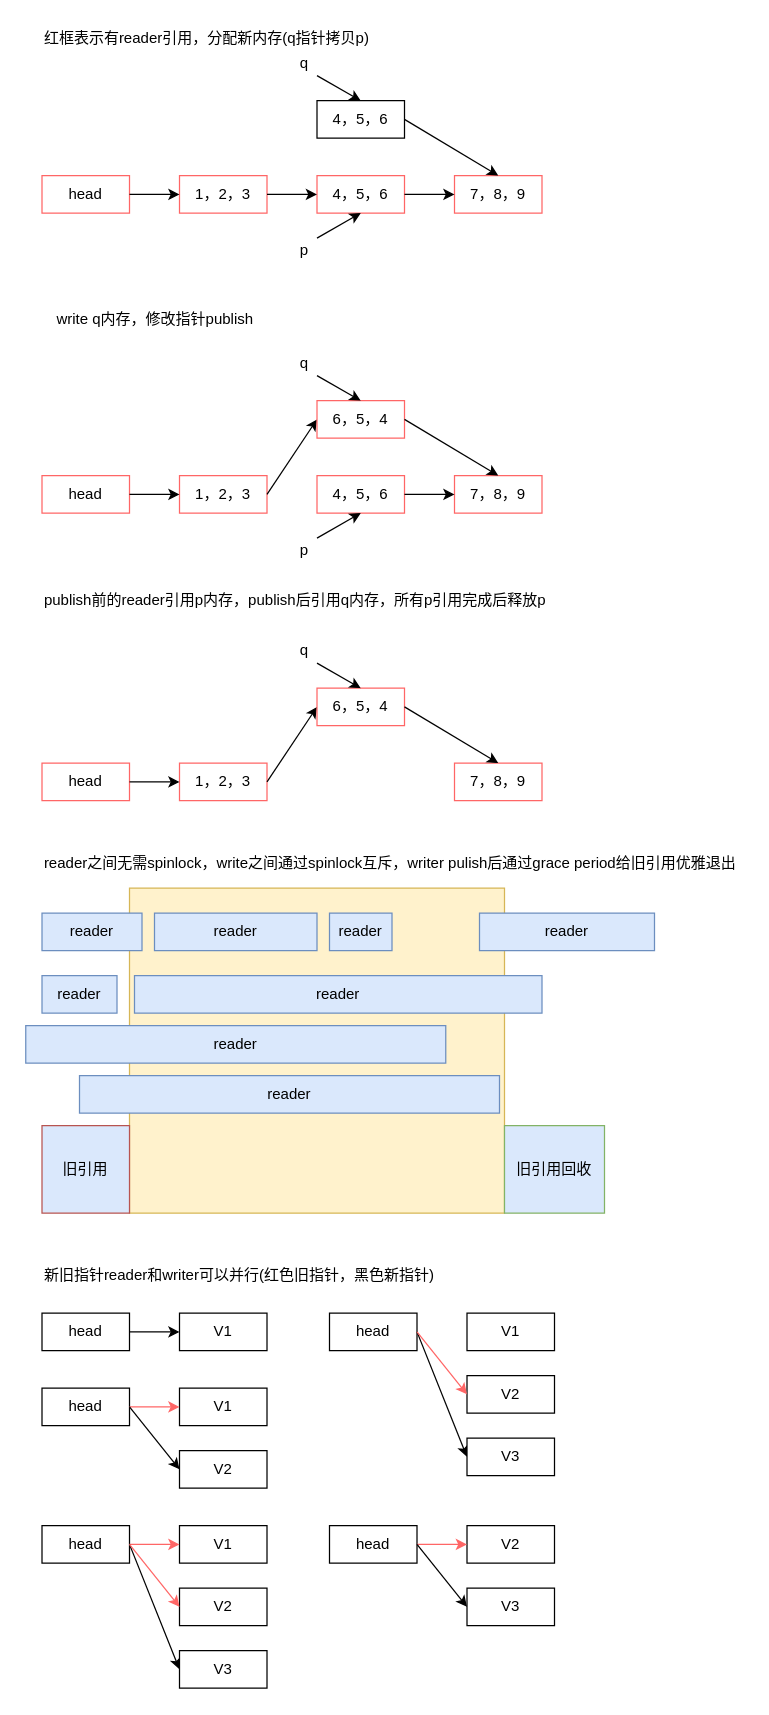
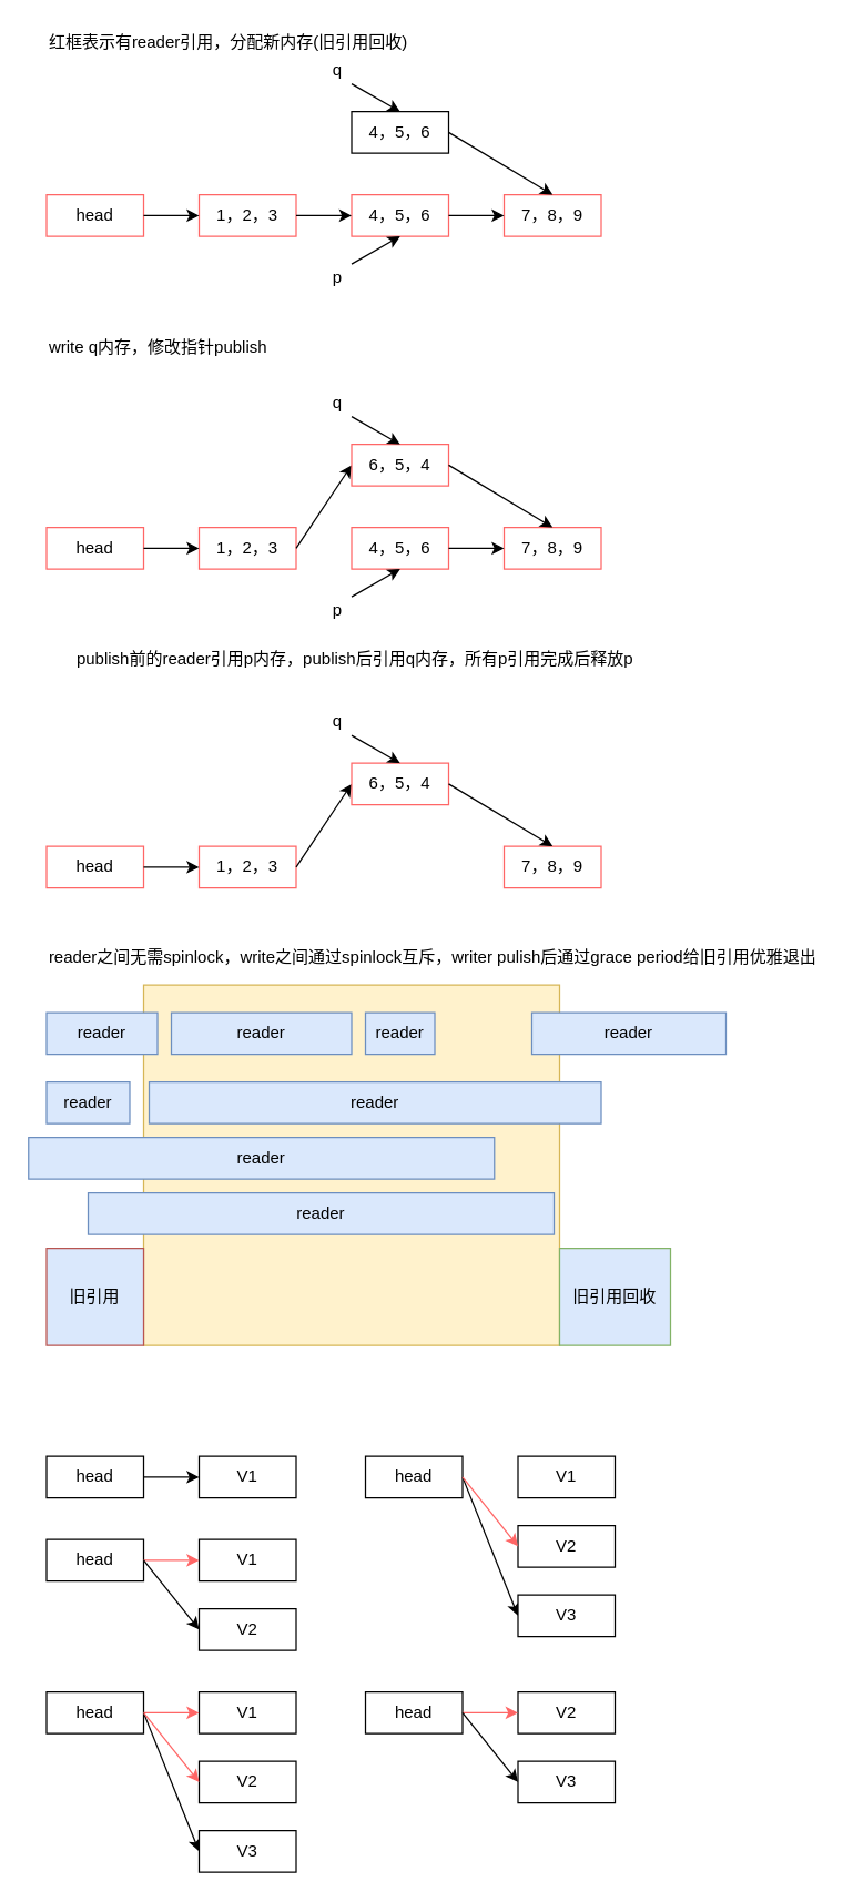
- <mxCell id="17" value="红框表示有reader引用，分配新内存(q指针拷贝p)" style="text;html=1;strokeColor=none;fillColor=none;align=left;verticalAlign=middle;whiteSpace=wrap;rounded=0;" vertex="1" parent="1"><mxGeometry x="33" y="20" width="400" height="20" as="geometry" /></mxCell>
+ <mxCell id="17" value="红框表示有reader引用，分配新内存(旧引用回收)" style="text;html=1;strokeColor=none;fillColor=none;align=left;verticalAlign=middle;whiteSpace=wrap;rounded=0;" vertex="1" parent="1"><mxGeometry x="33" y="20" width="400" height="20" as="geometry" /></mxCell>
- <mxCell id="16" value="write q内存，修改指针publish" style="text;html=1;strokeColor=none;fillColor=none;align=left;verticalAlign=middle;whiteSpace=wrap;rounded=0;" vertex="1" parent="1"><mxGeometry x="43" y="245" width="400" height="20" as="geometry" /></mxCell>
+ <mxCell id="16" value="write q内存，修改指针publish" style="text;html=1;strokeColor=none;fillColor=none;align=left;verticalAlign=middle;whiteSpace=wrap;rounded=0;" vertex="1" parent="1"><mxGeometry x="33" y="240" width="400" height="20" as="geometry" /></mxCell>
- <mxCell id="31" value="publish前的reader引用p内存，publish后引用q内存，所有p引用完成后释放p" style="text;html=1;strokeColor=none;fillColor=none;align=left;verticalAlign=middle;whiteSpace=wrap;rounded=0;" vertex="1" parent="1"><mxGeometry x="33" y="470" width="410" height="20" as="geometry" /></mxCell>
+ <mxCell id="31" value="publish前的reader引用p内存，publish后引用q内存，所有p引用完成后释放p" style="text;html=1;strokeColor=none;fillColor=none;align=left;verticalAlign=middle;whiteSpace=wrap;rounded=0;" vertex="1" parent="1"><mxGeometry x="53" y="465" width="410" height="20" as="geometry" /></mxCell>
- <mxCell id="41" value="新旧指针reader和writer可以并行(红色旧指针，黑色新指针)" style="text;html=1;strokeColor=none;fillColor=none;align=left;verticalAlign=middle;whiteSpace=wrap;rounded=0;" vertex="1" parent="1"><mxGeometry x="33" y="1010" width="410" height="20" as="geometry" /></mxCell>
